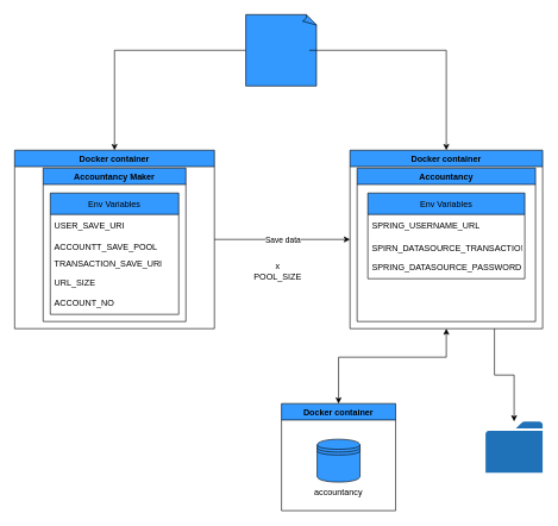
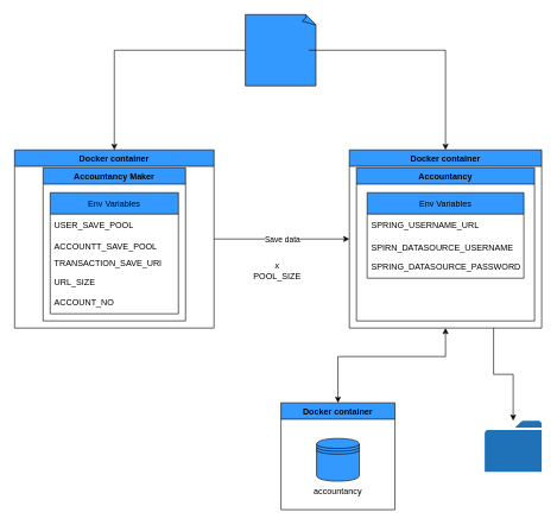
- <mxCell id="7" value="USER_SAVE_URI" style="text;strokeColor=none;fillColor=none;align=left;verticalAlign=middle;spacingLeft=4;spacingRight=4;overflow=hidden;points=[[0,0.5],[1,0.5]];portConstraint=eastwest;rotatable=0;" vertex="1" parent="6"><mxGeometry y="30" width="180" height="30" as="geometry" /></mxCell>
+ <mxCell id="7" value="USER_SAVE_POOL" style="text;strokeColor=none;fillColor=none;align=left;verticalAlign=middle;spacingLeft=4;spacingRight=4;overflow=hidden;points=[[0,0.5],[1,0.5]];portConstraint=eastwest;rotatable=0;" vertex="1" parent="6"><mxGeometry y="30" width="180" height="30" as="geometry" /></mxCell>
- <mxCell id="17" value="SPIRN_DATASOURCE_TRANSACTION&#10;&#10;SPRING_DATASOURCE_PASSWORD" style="text;strokeColor=none;fillColor=none;align=left;verticalAlign=middle;spacingLeft=4;spacingRight=4;overflow=hidden;points=[[0,0.5],[1,0.5]];portConstraint=eastwest;rotatable=0;" vertex="1" parent="15"><mxGeometry y="60" width="220" height="60" as="geometry" /></mxCell>
+ <mxCell id="17" value="SPIRN_DATASOURCE_USERNAME&#10;&#10;SPRING_DATASOURCE_PASSWORD" style="text;strokeColor=none;fillColor=none;align=left;verticalAlign=middle;spacingLeft=4;spacingRight=4;overflow=hidden;points=[[0,0.5],[1,0.5]];portConstraint=eastwest;rotatable=0;" vertex="1" parent="15"><mxGeometry y="60" width="220" height="60" as="geometry" /></mxCell>
